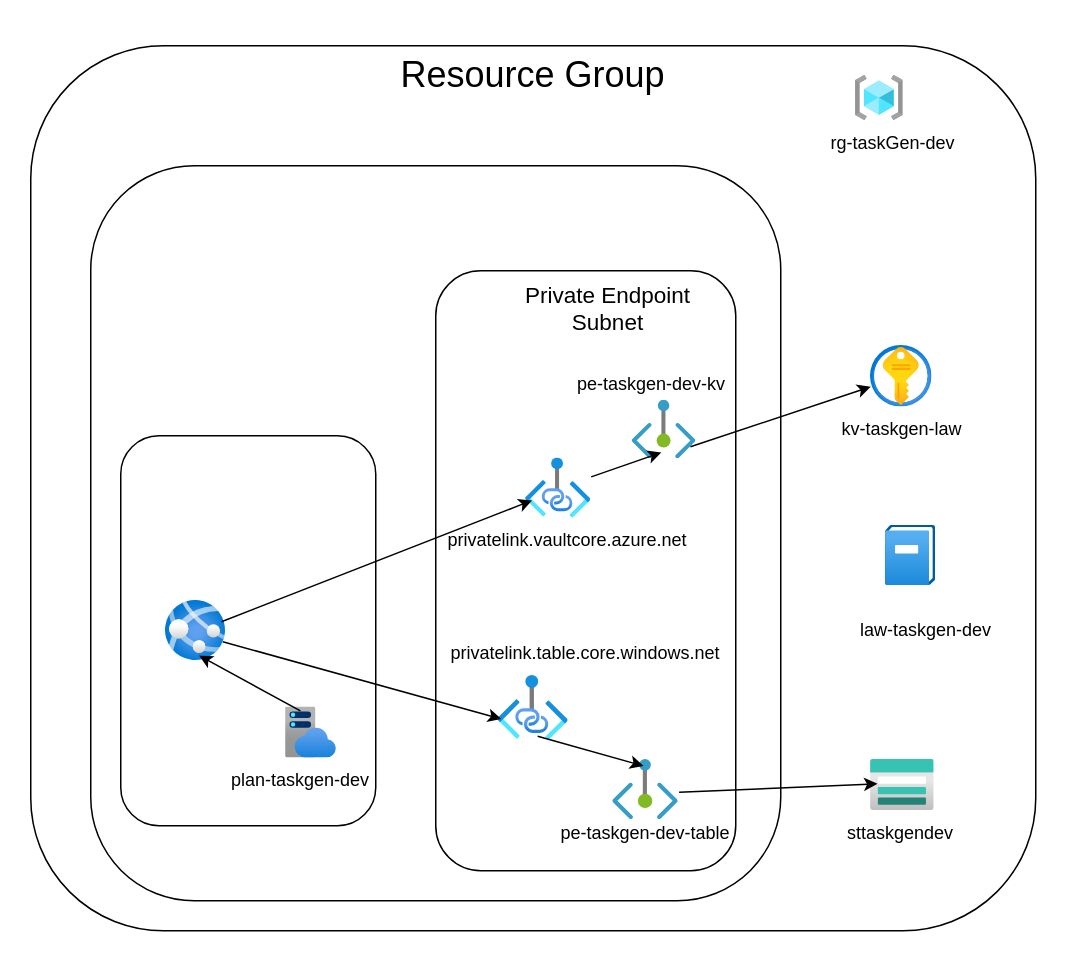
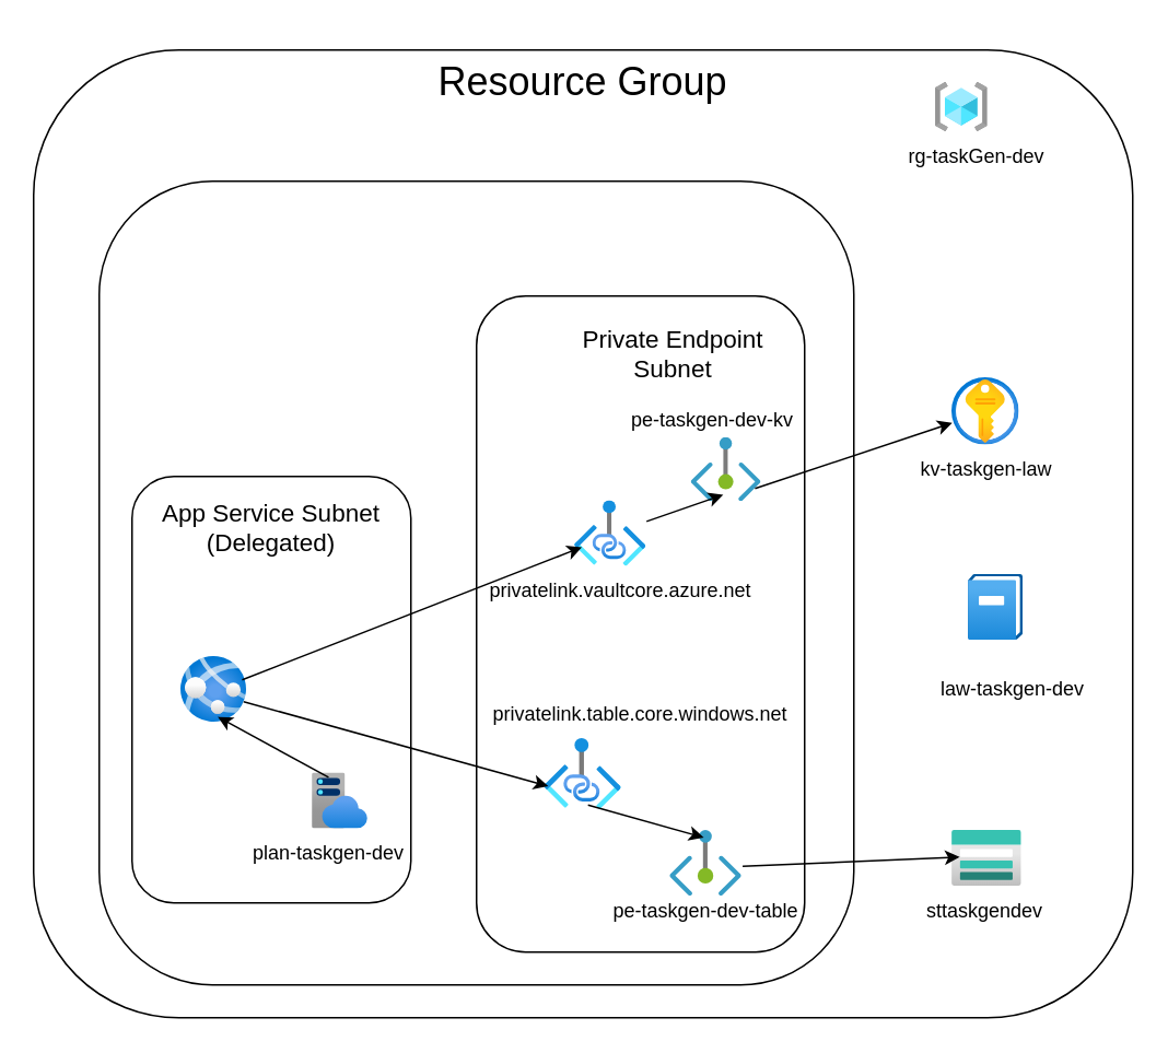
- <mxCell id="20" value="Private Endpoint Subnet" style="text;html=1;whiteSpace=wrap;strokeColor=none;fillColor=none;align=center;verticalAlign=middle;rounded=0;fontSize=15;" vertex="1" parent="1"><mxGeometry x="330" y="190" width="150" height="30" as="geometry" /></mxCell>
+ <mxCell id="20" value="Private Endpoint Subnet" style="text;html=1;whiteSpace=wrap;strokeColor=none;fillColor=none;align=center;verticalAlign=middle;rounded=0;fontSize=15;" vertex="1" parent="1"><mxGeometry x="335" y="200" width="150" height="30" as="geometry" /></mxCell>
+ <mxCell id="19" value="App Service Subnet (Delegated)" style="text;html=1;whiteSpace=wrap;strokeColor=none;fillColor=none;align=center;verticalAlign=middle;rounded=0;fontSize=15;" vertex="1" parent="1"><mxGeometry x="95" y="305.5" width="140" height="30" as="geometry" /></mxCell>
